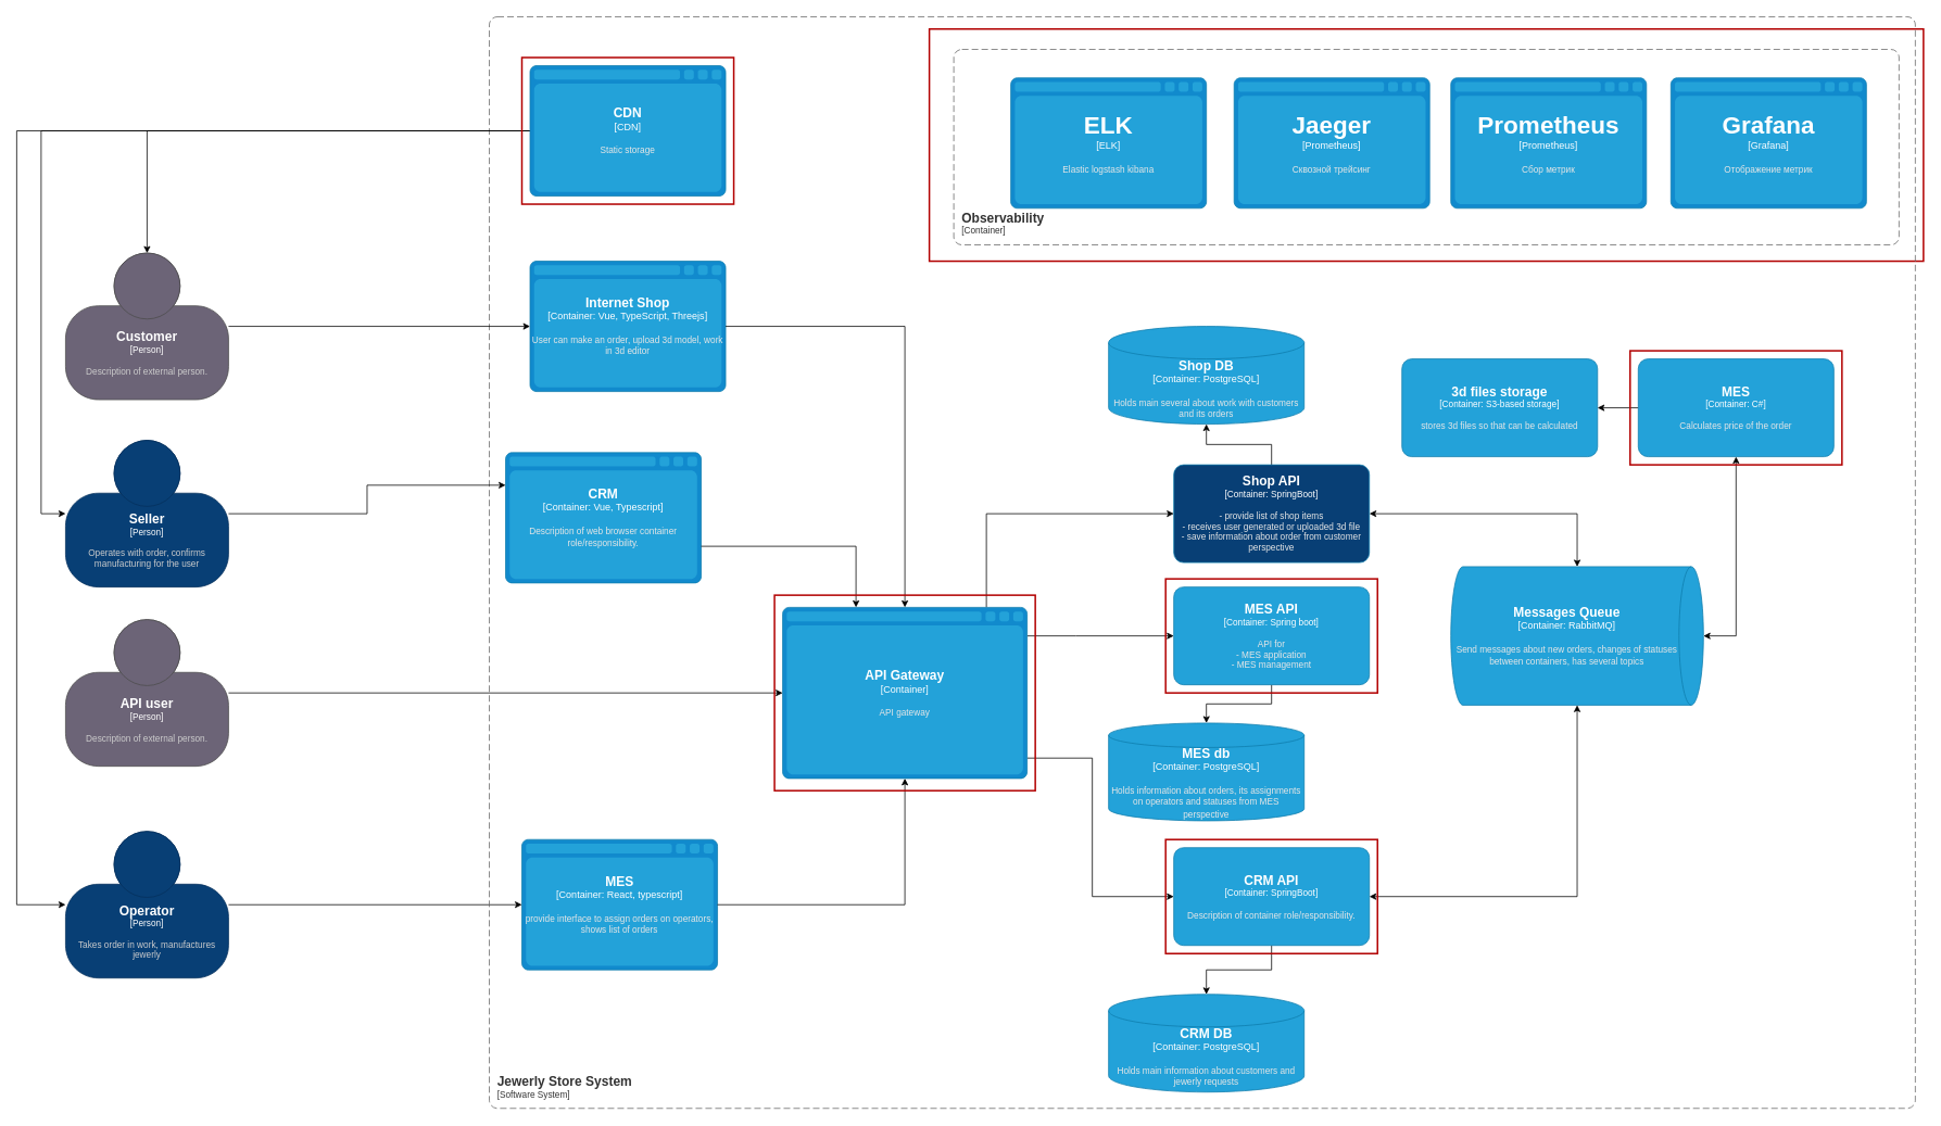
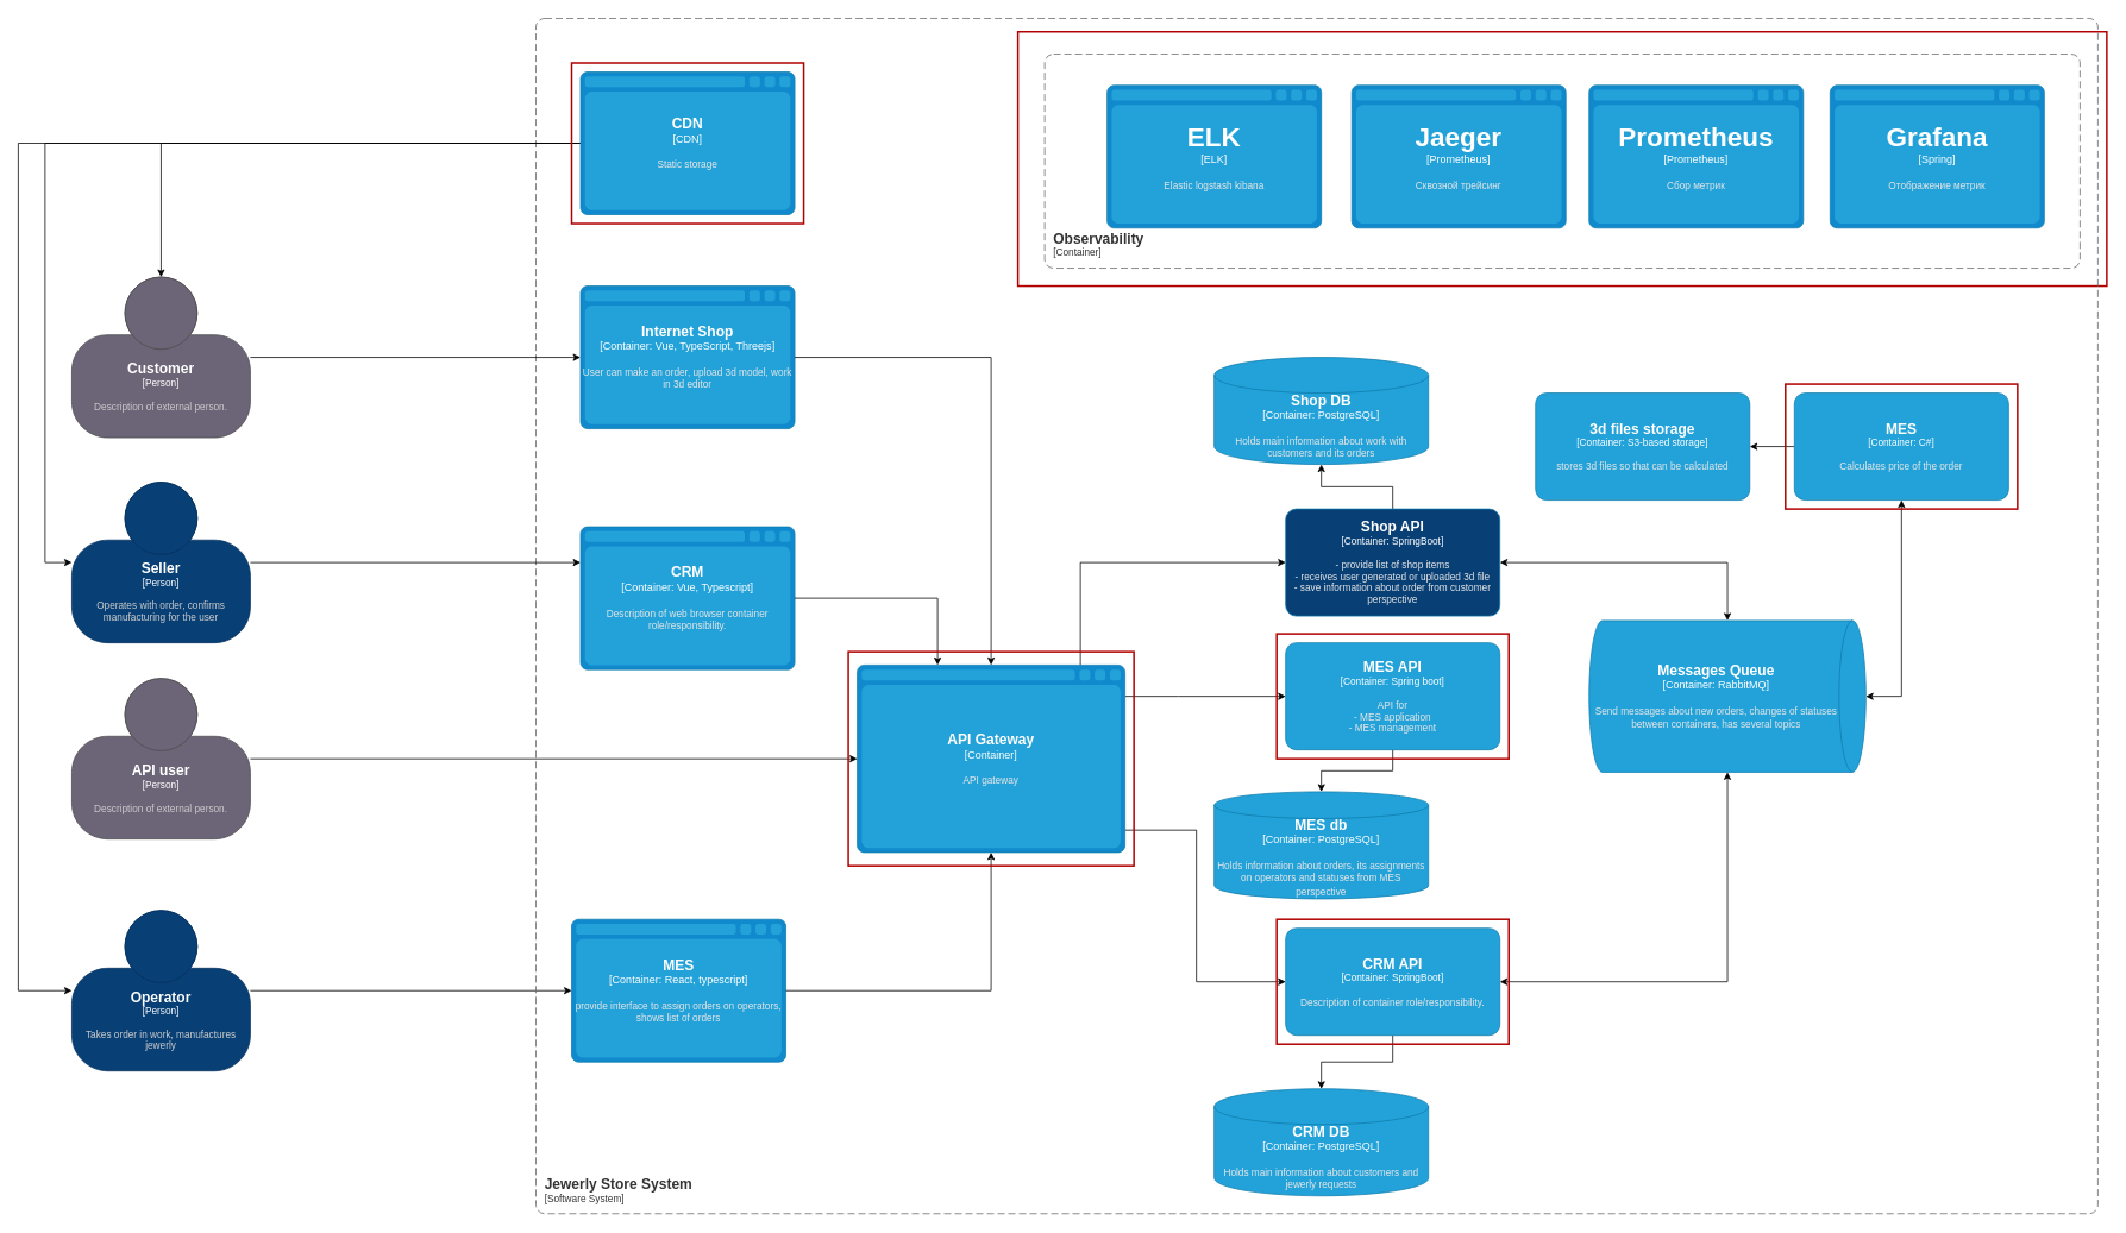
- <mxCell id="45" value="&lt;font style=&quot;font-size: 30px&quot;&gt;&lt;b&gt;Grafana&lt;/b&gt;&lt;/font&gt;&lt;div&gt;[Grafana]&lt;/div&gt;&lt;br&gt;&lt;div&gt;&lt;font style=&quot;font-size: 11px&quot;&gt;&lt;font color=&quot;#E6E6E6&quot;&gt;Отображение метрик&lt;/font&gt;&lt;/div&gt;" style="shape=mxgraph.c4.webBrowserContainer2;whiteSpace=wrap;html=1;boundedLbl=1;rounded=0;labelBackgroundColor=none;strokeColor=#118ACD;fillColor=#23A2D9;strokeColor=#118ACD;strokeColor2=#0E7DAD;fontSize=12;fontColor=#ffffff;align=center;metaEdit=1;points=[[0.5,0,0],[1,0.25,0],[1,0.5,0],[1,0.75,0],[0.5,1,0],[0,0.75,0],[0,0.5,0],[0,0.25,0]];resizable=0;" parent="1" vertex="1"><mxGeometry x="2050" y="95" width="240" height="160" as="geometry" /></mxCell>
+ <mxCell id="45" value="&lt;font style=&quot;font-size: 30px&quot;&gt;&lt;b&gt;Grafana&lt;/b&gt;&lt;/font&gt;&lt;div&gt;[Spring]&lt;/div&gt;&lt;br&gt;&lt;div&gt;&lt;font style=&quot;font-size: 11px&quot;&gt;&lt;font color=&quot;#E6E6E6&quot;&gt;Отображение метрик&lt;/font&gt;&lt;/div&gt;" style="shape=mxgraph.c4.webBrowserContainer2;whiteSpace=wrap;html=1;boundedLbl=1;rounded=0;labelBackgroundColor=none;strokeColor=#118ACD;fillColor=#23A2D9;strokeColor=#118ACD;strokeColor2=#0E7DAD;fontSize=12;fontColor=#ffffff;align=center;metaEdit=1;points=[[0.5,0,0],[1,0.25,0],[1,0.5,0],[1,0.75,0],[0.5,1,0],[0,0.75,0],[0,0.5,0],[0,0.25,0]];resizable=0;" parent="1" vertex="1"><mxGeometry x="2050" y="95" width="240" height="160" as="geometry" /></mxCell>
- <mxCell id="20" value="&lt;font style=&quot;font-size: 16px&quot;&gt;&lt;b&gt;Shop DB&lt;/b&gt;&lt;/font&gt;&lt;div&gt;[Container:&amp;nbsp;PostgreSQL]&lt;/div&gt;&lt;br&gt;&lt;div&gt;&lt;font style=&quot;font-size: 11px&quot;&gt;&lt;font color=&quot;#E6E6E6&quot;&gt;Holds main several about work with customers and its orders&#10;&lt;/font&gt;&lt;/div&gt;" style="shape=cylinder3;size=20;whiteSpace=wrap;html=1;boundedLbl=1;rounded=0;labelBackgroundColor=none;fillColor=#23A2D9;fontSize=12;fontColor=#ffffff;align=center;strokeColor=#0E7DAD;metaEdit=1;points=[[0.5,0,0],[1,0.25,0],[1,0.5,0],[1,0.75,0],[0.5,1,0],[0,0.75,0],[0,0.5,0],[0,0.25,0]];resizable=0;" parent="1" vertex="1"><mxGeometry x="1360" y="400" width="240" height="120" as="geometry" /></mxCell>
+ <mxCell id="20" value="&lt;font style=&quot;font-size: 16px&quot;&gt;&lt;b&gt;Shop DB&lt;/b&gt;&lt;/font&gt;&lt;div&gt;[Container:&amp;nbsp;PostgreSQL]&lt;/div&gt;&lt;br&gt;&lt;div&gt;&lt;font style=&quot;font-size: 11px&quot;&gt;&lt;font color=&quot;#E6E6E6&quot;&gt;Holds main information about work with customers and its orders&#10;&lt;/font&gt;&lt;/div&gt;" style="shape=cylinder3;size=20;whiteSpace=wrap;html=1;boundedLbl=1;rounded=0;labelBackgroundColor=none;fillColor=#23A2D9;fontSize=12;fontColor=#ffffff;align=center;strokeColor=#0E7DAD;metaEdit=1;points=[[0.5,0,0],[1,0.25,0],[1,0.5,0],[1,0.75,0],[0.5,1,0],[0,0.75,0],[0,0.5,0],[0,0.25,0]];resizable=0;" parent="1" vertex="1"><mxGeometry x="1360" y="400" width="240" height="120" as="geometry" /></mxCell>
- <mxCell id="16" value="&lt;font style=&quot;font-size: 16px&quot;&gt;&lt;b&gt;CRM&lt;/b&gt;&lt;/font&gt;&lt;div&gt;[Container:&amp;nbsp;Vue, Typescript]&lt;/div&gt;&lt;br&gt;&lt;div&gt;&lt;font style=&quot;font-size: 11px&quot;&gt;&lt;font color=&quot;#E6E6E6&quot;&gt;Description of web browser container role/responsibility.&lt;/font&gt;&lt;/div&gt;" style="shape=mxgraph.c4.webBrowserContainer2;whiteSpace=wrap;html=1;boundedLbl=1;rounded=0;labelBackgroundColor=none;strokeColor=#118ACD;fillColor=#23A2D9;strokeColor=#118ACD;strokeColor2=#0E7DAD;fontSize=12;fontColor=#ffffff;align=center;metaEdit=1;points=[[0.5,0,0],[1,0.25,0],[1,0.5,0],[1,0.75,0],[0.5,1,0],[0,0.75,0],[0,0.5,0],[0,0.25,0]];resizable=0;" parent="1" vertex="1"><mxGeometry x="620" y="555" width="240" height="160" as="geometry" /></mxCell>
+ <mxCell id="16" value="&lt;font style=&quot;font-size: 16px&quot;&gt;&lt;b&gt;CRM&lt;/b&gt;&lt;/font&gt;&lt;div&gt;[Container:&amp;nbsp;Vue, Typescript]&lt;/div&gt;&lt;br&gt;&lt;div&gt;&lt;font style=&quot;font-size: 11px&quot;&gt;&lt;font color=&quot;#E6E6E6&quot;&gt;Description of web browser container role/responsibility.&lt;/font&gt;&lt;/div&gt;" style="shape=mxgraph.c4.webBrowserContainer2;whiteSpace=wrap;html=1;boundedLbl=1;rounded=0;labelBackgroundColor=none;strokeColor=#118ACD;fillColor=#23A2D9;strokeColor=#118ACD;strokeColor2=#0E7DAD;fontSize=12;fontColor=#ffffff;align=center;metaEdit=1;points=[[0.5,0,0],[1,0.25,0],[1,0.5,0],[1,0.75,0],[0.5,1,0],[0,0.75,0],[0,0.5,0],[0,0.25,0]];resizable=0;" parent="1" vertex="1"><mxGeometry x="650" y="590" width="240" height="160" as="geometry" /></mxCell>
